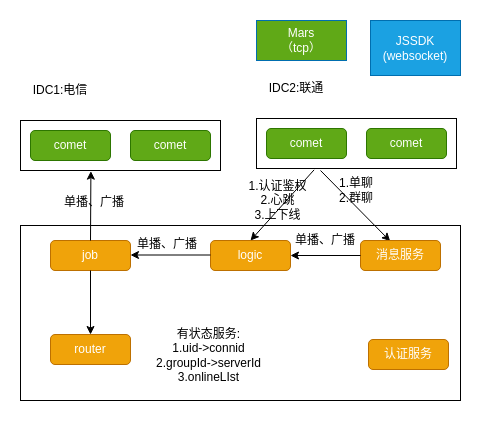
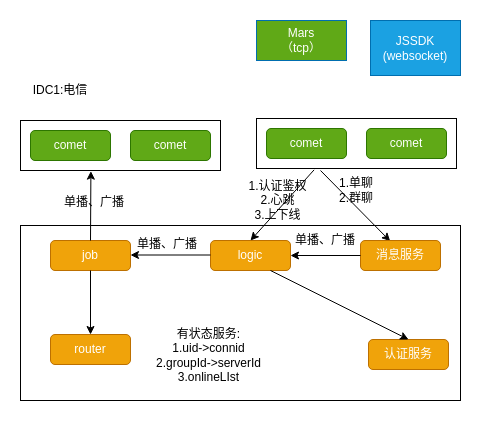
- <mxCell id="12" value="IDC2:联通" style="text;html=1;strokeColor=none;fillColor=none;align=center;verticalAlign=middle;whiteSpace=wrap;rounded=0;" parent="1" vertex="1"><mxGeometry x="266" y="78" width="60" height="20" as="geometry" /></mxCell>
+ <mxCell id="29" value="" style="endArrow=classic;html=1;entryX=0.5;entryY=0;entryDx=0;entryDy=0;exitX=0.75;exitY=1;exitDx=0;exitDy=0;" edge="1" parent="1" source="13" target="28"><mxGeometry width="50" height="50" relative="1" as="geometry"><mxPoint x="20" y="470" as="sourcePoint" /><mxPoint x="70" y="420" as="targetPoint" /></mxGeometry></mxCell>
